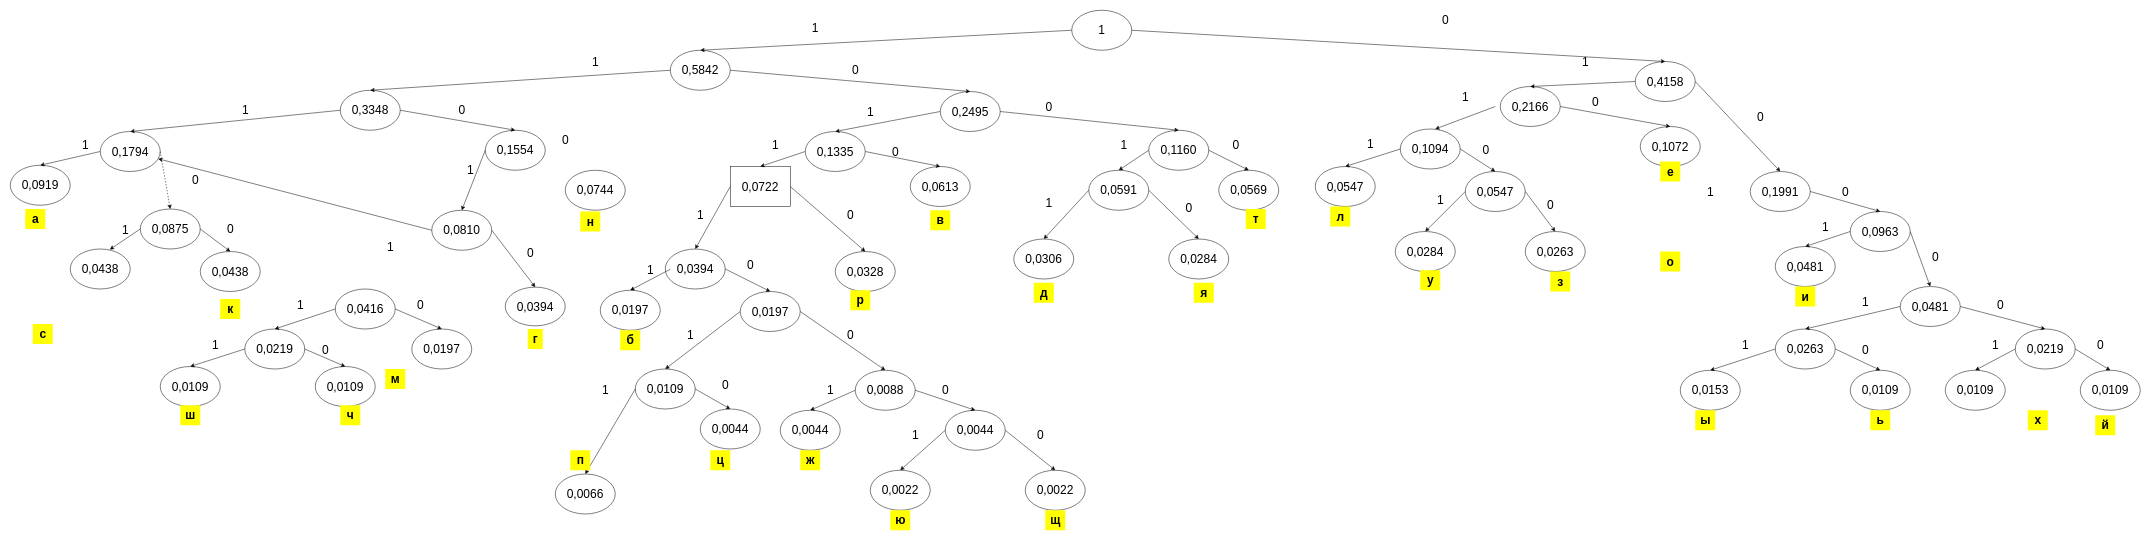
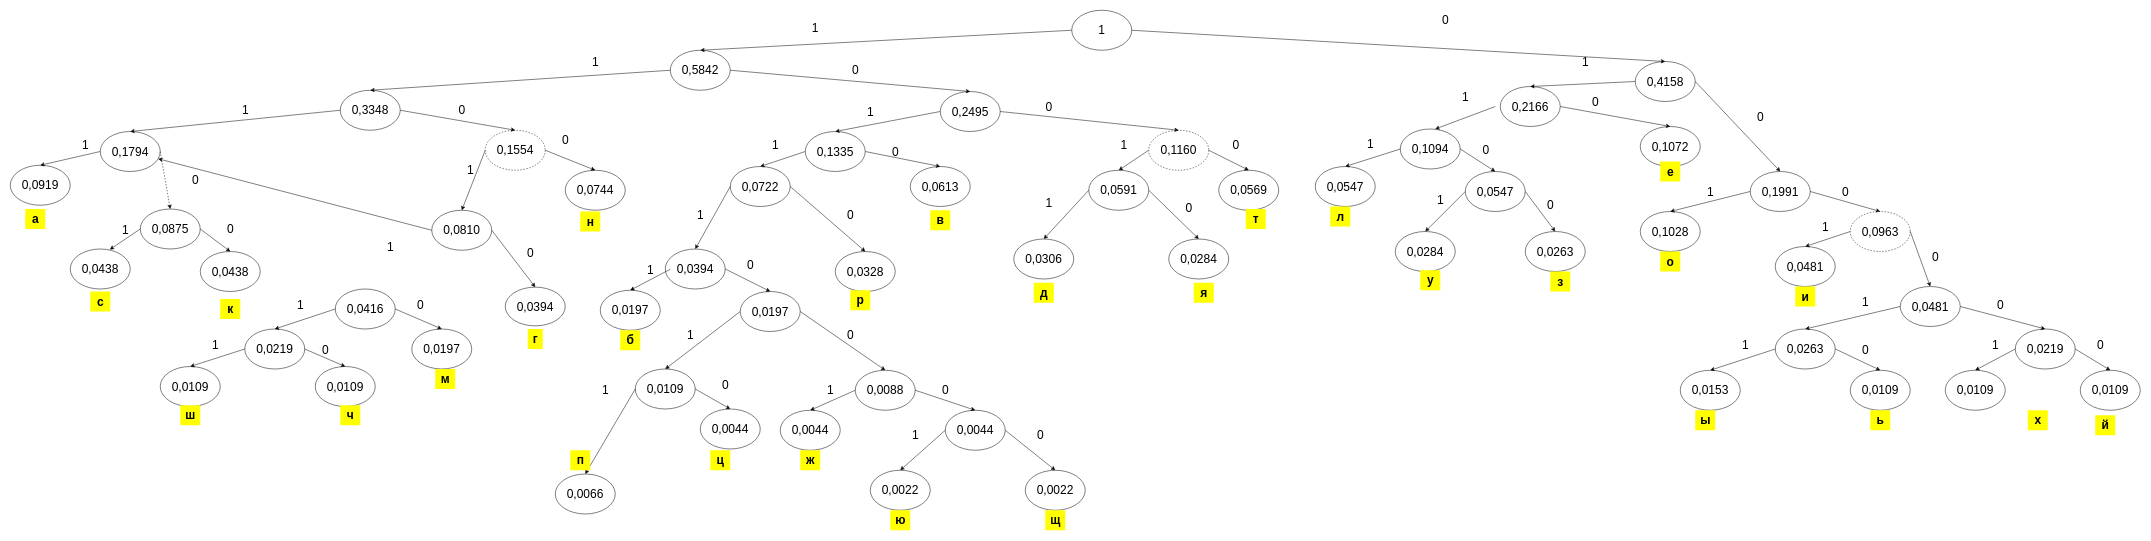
- <mxCell id="22" value="0,1554" style="ellipse;whiteSpace=wrap;html=1;fontSize=24;" vertex="1" parent="1"><mxGeometry x="970" y="260" width="120" height="80" as="geometry" /></mxCell>
+ <mxCell id="22" value="0,1554" style="ellipse;whiteSpace=wrap;html=1;fontSize=24;dashed=1;" vertex="1" parent="1"><mxGeometry x="970" y="260" width="120" height="80" as="geometry" /></mxCell>
- <mxCell id="28" value="0,1160" style="ellipse;whiteSpace=wrap;html=1;fontSize=24;" vertex="1" parent="1"><mxGeometry x="2297" y="260" width="120" height="80" as="geometry" /></mxCell>
+ <mxCell id="28" value="0,1160" style="ellipse;whiteSpace=wrap;html=1;fontSize=24;dashed=1;" vertex="1" parent="1"><mxGeometry x="2297" y="260" width="120" height="80" as="geometry" /></mxCell>
+ <mxCell id="54" value="" style="endArrow=classic;html=1;rounded=0;fontSize=24;exitX=1;exitY=0.5;exitDx=0;exitDy=0;entryX=0.5;entryY=0;entryDx=0;entryDy=0;" edge="1" parent="1" source="22" target="52"><mxGeometry width="50" height="50" relative="1" as="geometry"><mxPoint x="800" y="870" as="sourcePoint" /><mxPoint x="850" y="820" as="targetPoint" /></mxGeometry></mxCell>
- <mxCell id="58" value="0,0722" style="whiteSpace=wrap;html=1;fontSize=24;rounded=0;" vertex="1" parent="1"><mxGeometry x="1460" y="332.5" width="120" height="80" as="geometry" /></mxCell>
+ <mxCell id="58" value="0,0722" style="ellipse;whiteSpace=wrap;html=1;fontSize=24;" vertex="1" parent="1"><mxGeometry x="1460" y="332.5" width="120" height="80" as="geometry" /></mxCell>
+ <mxCell id="42" value="" style="endArrow=classic;html=1;rounded=0;fontSize=24;exitX=0;exitY=0.5;exitDx=0;exitDy=0;entryX=0.5;entryY=0;entryDx=0;entryDy=0;" edge="1" parent="1" source="15" target="40"><mxGeometry width="50" height="50" relative="1" as="geometry"><mxPoint x="3660" y="522.5" as="sourcePoint" /><mxPoint x="3710" y="472.5" as="targetPoint" /></mxGeometry></mxCell>
+ <mxCell id="40" value="0,1028" style="ellipse;whiteSpace=wrap;html=1;fontSize=24;" vertex="1" parent="1"><mxGeometry x="3280" y="422.5" width="120" height="80" as="geometry" /></mxCell>
- <mxCell id="39" value="0,0963" style="ellipse;whiteSpace=wrap;html=1;fontSize=24;" vertex="1" parent="1"><mxGeometry x="3700" y="422.5" width="120" height="80" as="geometry" /></mxCell>
+ <mxCell id="39" value="0,0963" style="ellipse;whiteSpace=wrap;html=1;fontSize=24;dashed=1;" vertex="1" parent="1"><mxGeometry x="3700" y="422.5" width="120" height="80" as="geometry" /></mxCell>
- <mxCell id="129" value="&lt;b&gt;с&lt;/b&gt;" style="text;html=1;align=center;verticalAlign=middle;resizable=0;points=[];autosize=1;strokeColor=none;fillColor=#FFFF00;fontSize=24;" vertex="1" parent="1"><mxGeometry x="65" y="647.5" width="40" height="40" as="geometry" /></mxCell>
+ <mxCell id="129" value="&lt;b&gt;с&lt;/b&gt;" style="text;html=1;align=center;verticalAlign=middle;resizable=0;points=[];autosize=1;strokeColor=none;fillColor=#FFFF00;fontSize=24;" vertex="1" parent="1"><mxGeometry x="180" y="582.5" width="40" height="40" as="geometry" /></mxCell>
- <mxCell id="139" value="&lt;b&gt;м&lt;/b&gt;" style="text;html=1;align=center;verticalAlign=middle;resizable=0;points=[];autosize=1;strokeColor=none;fillColor=#FFFF00;fontSize=24;" vertex="1" parent="1"><mxGeometry x="770" y="737.5" width="40" height="40" as="geometry" /></mxCell>
+ <mxCell id="139" value="&lt;b&gt;м&lt;/b&gt;" style="text;html=1;align=center;verticalAlign=middle;resizable=0;points=[];autosize=1;strokeColor=none;fillColor=#FFFF00;fontSize=24;" vertex="1" parent="1"><mxGeometry x="870" y="737.5" width="40" height="40" as="geometry" /></mxCell>
